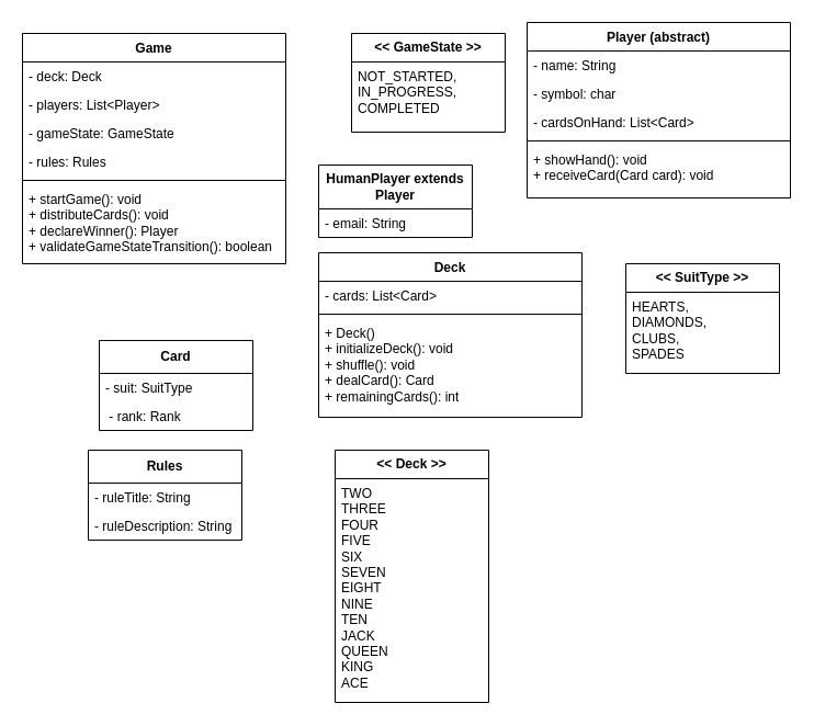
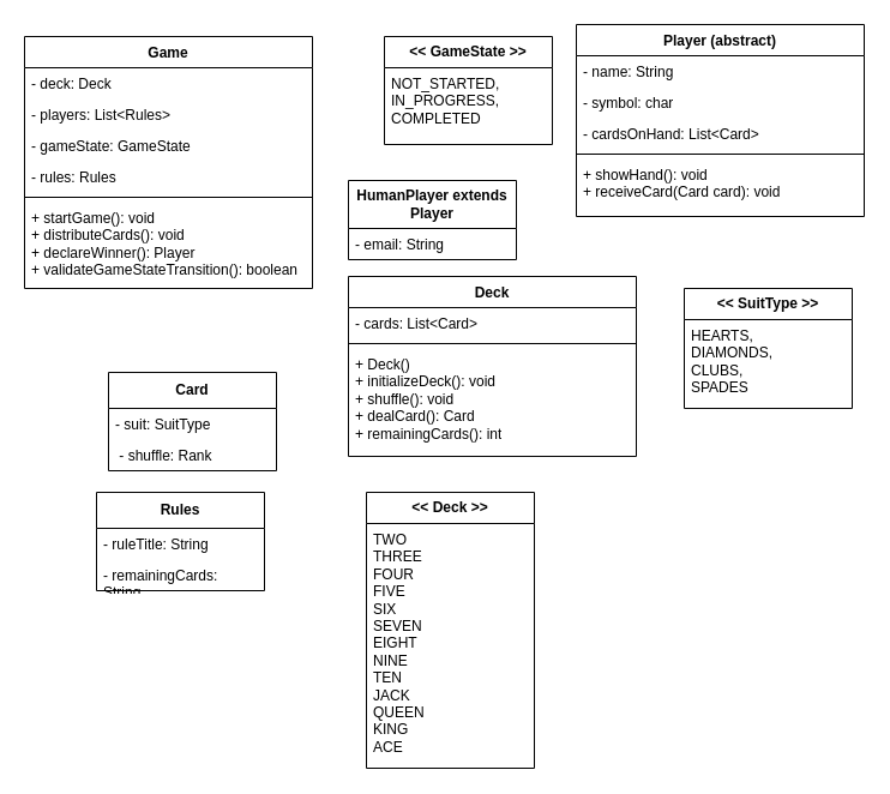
- <mxCell id="4" value="- players: List&amp;lt;Player&amp;gt;" style="text;strokeColor=none;fillColor=none;align=left;verticalAlign=top;spacingLeft=4;spacingRight=4;overflow=hidden;rotatable=0;points=[[0,0.5],[1,0.5]];portConstraint=eastwest;whiteSpace=wrap;html=1;" vertex="1" parent="2"><mxGeometry y="52" width="240" height="26" as="geometry" /></mxCell>
+ <mxCell id="4" value="- players: List&amp;lt;Rules&amp;gt;" style="text;strokeColor=none;fillColor=none;align=left;verticalAlign=top;spacingLeft=4;spacingRight=4;overflow=hidden;rotatable=0;points=[[0,0.5],[1,0.5]];portConstraint=eastwest;whiteSpace=wrap;html=1;" vertex="1" parent="2"><mxGeometry y="52" width="240" height="26" as="geometry" /></mxCell>
- <mxCell id="25" value="&lt;div&gt;&lt;span style=&quot;font-size: 12px;&quot;&gt;&amp;nbsp;&lt;/span&gt;&lt;span style=&quot;background-color: initial;&quot;&gt;- rank: Rank&lt;/span&gt;&lt;/div&gt;" style="text;strokeColor=none;fillColor=none;align=left;verticalAlign=top;spacingLeft=4;spacingRight=4;overflow=hidden;rotatable=0;points=[[0,0.5],[1,0.5]];portConstraint=eastwest;whiteSpace=wrap;html=1;" vertex="1" parent="23"><mxGeometry y="56" width="140" height="26" as="geometry" /></mxCell>
+ <mxCell id="25" value="&lt;div&gt;&lt;span style=&quot;font-size: 12px;&quot;&gt;&amp;nbsp;&lt;/span&gt;&lt;span style=&quot;background-color: initial;&quot;&gt;- shuffle: Rank&lt;/span&gt;&lt;/div&gt;" style="text;strokeColor=none;fillColor=none;align=left;verticalAlign=top;spacingLeft=4;spacingRight=4;overflow=hidden;rotatable=0;points=[[0,0.5],[1,0.5]];portConstraint=eastwest;whiteSpace=wrap;html=1;" vertex="1" parent="23"><mxGeometry y="56" width="140" height="26" as="geometry" /></mxCell>
- <mxCell id="32" value="&lt;span style=&quot;font-size: 12px;&quot;&gt;- ruleDescription: String&lt;/span&gt;" style="text;strokeColor=none;fillColor=none;align=left;verticalAlign=top;spacingLeft=4;spacingRight=4;overflow=hidden;rotatable=0;points=[[0,0.5],[1,0.5]];portConstraint=eastwest;whiteSpace=wrap;html=1;" vertex="1" parent="30"><mxGeometry y="56" width="140" height="26" as="geometry" /></mxCell>
+ <mxCell id="32" value="&lt;span style=&quot;font-size: 12px;&quot;&gt;- remainingCards: String&lt;/span&gt;" style="text;strokeColor=none;fillColor=none;align=left;verticalAlign=top;spacingLeft=4;spacingRight=4;overflow=hidden;rotatable=0;points=[[0,0.5],[1,0.5]];portConstraint=eastwest;whiteSpace=wrap;html=1;" vertex="1" parent="30"><mxGeometry y="56" width="140" height="26" as="geometry" /></mxCell>
